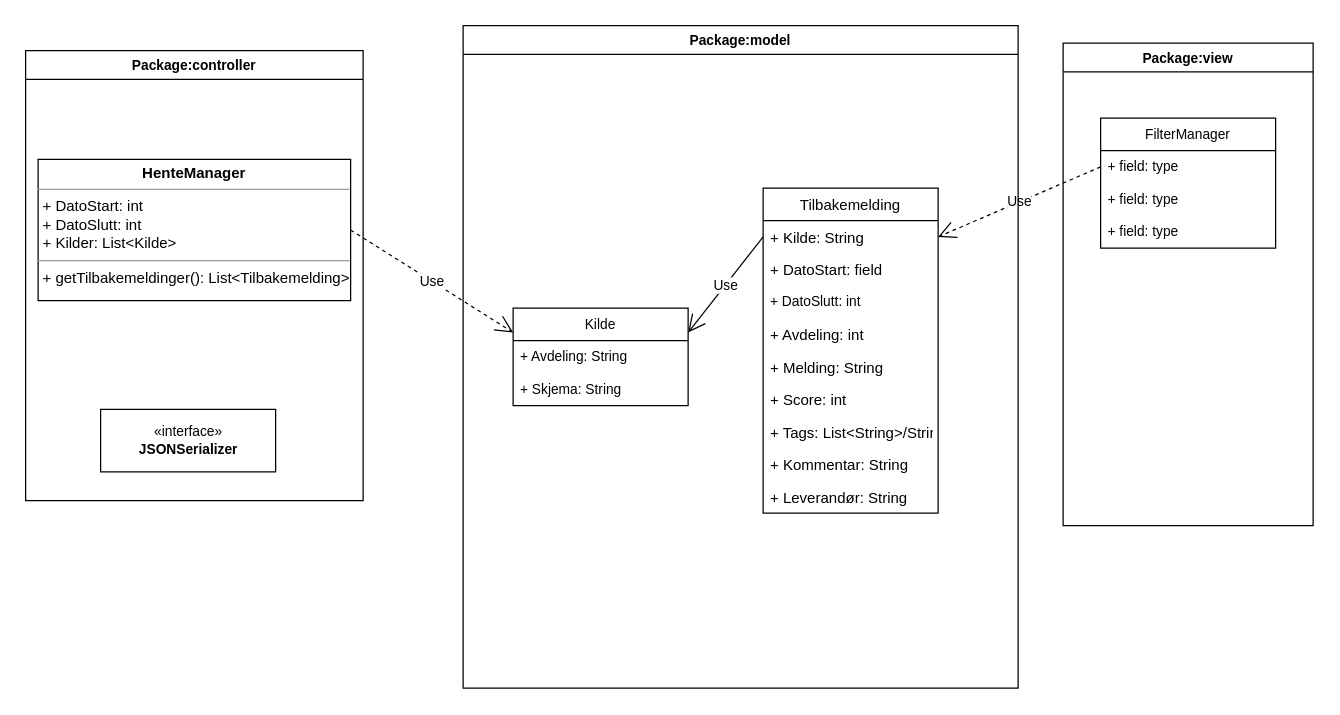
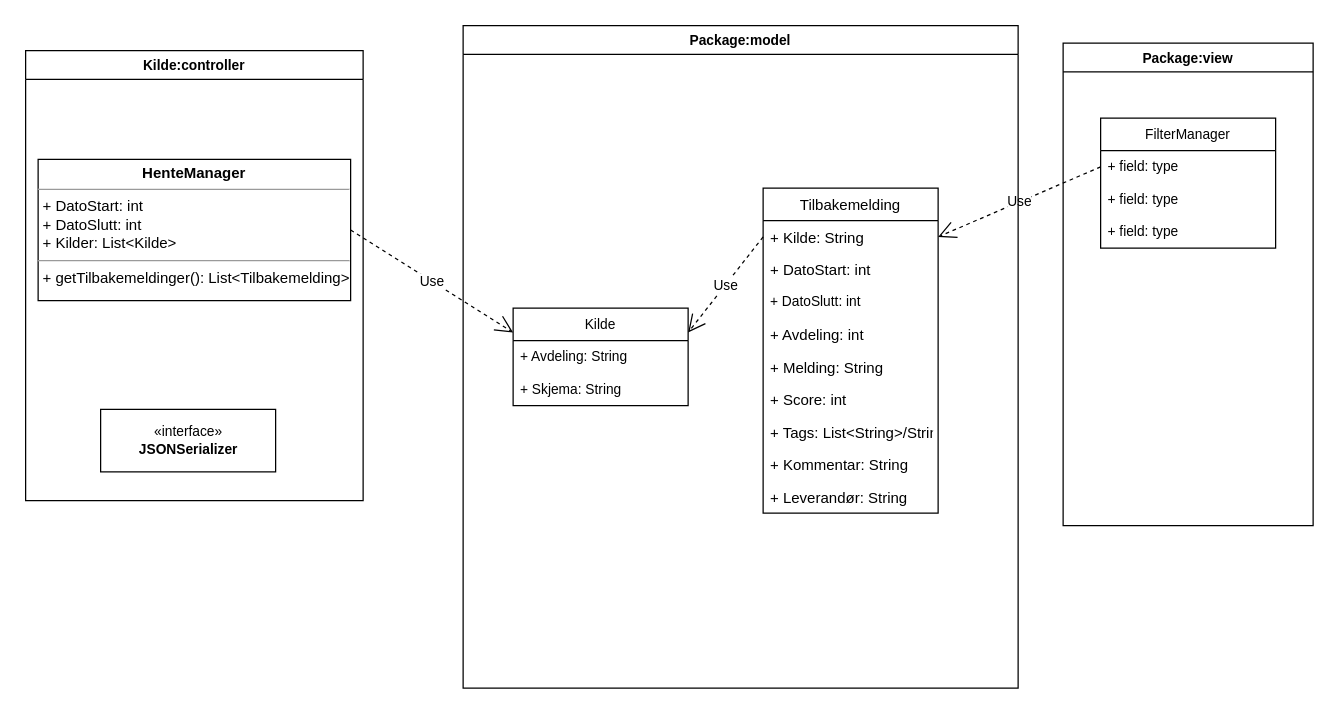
- <mxCell id="23" value="Package:controller" style="swimlane;fontSize=11;" vertex="1" parent="1"><mxGeometry x="20" y="40" width="270" height="360" as="geometry" /></mxCell>
+ <mxCell id="23" value="Kilde:controller" style="swimlane;fontSize=11;" vertex="1" parent="1"><mxGeometry x="20" y="40" width="270" height="360" as="geometry" /></mxCell>
- <mxCell id="17" value="Use" style="endArrow=open;endSize=12;dashed=0;html=1;rounded=0;fontSize=11;exitX=0;exitY=0.5;exitDx=0;exitDy=0;entryX=1;entryY=0.25;entryDx=0;entryDy=0;" edge="1" parent="3" source="5" target="14"><mxGeometry width="160" relative="1" as="geometry"><mxPoint x="92.02" y="330" as="sourcePoint" /><mxPoint x="98.211" y="420" as="targetPoint" /></mxGeometry></mxCell>
+ <mxCell id="17" value="Use" style="endArrow=open;endSize=12;dashed=1;html=1;rounded=0;fontSize=11;exitX=0;exitY=0.5;exitDx=0;exitDy=0;entryX=1;entryY=0.25;entryDx=0;entryDy=0;" edge="1" parent="3" source="5" target="14"><mxGeometry width="160" relative="1" as="geometry"><mxPoint x="92.02" y="330" as="sourcePoint" /><mxPoint x="98.211" y="420" as="targetPoint" /></mxGeometry></mxCell>
- <mxCell id="6" value="+ DatoStart: field" style="text;strokeColor=none;fillColor=none;align=left;verticalAlign=top;spacingLeft=4;spacingRight=4;overflow=hidden;rotatable=0;points=[[0,0.5],[1,0.5]];portConstraint=eastwest;" vertex="1" parent="4"><mxGeometry y="52" width="140" height="26" as="geometry" /></mxCell>
+ <mxCell id="6" value="+ DatoStart: int" style="text;strokeColor=none;fillColor=none;align=left;verticalAlign=top;spacingLeft=4;spacingRight=4;overflow=hidden;rotatable=0;points=[[0,0.5],[1,0.5]];portConstraint=eastwest;" vertex="1" parent="4"><mxGeometry y="52" width="140" height="26" as="geometry" /></mxCell>
